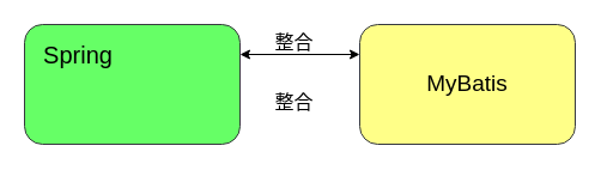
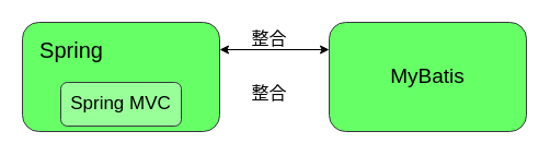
- <mxCell id="6" value="&lt;font style=&quot;font-size: 19px&quot;&gt;MyBatis&lt;/font&gt;" style="rounded=1;whiteSpace=wrap;html=1;fillColor=#ffff88;strokeColor=#36393d;" vertex="1" parent="1"><mxGeometry x="300" y="20" width="180" height="100" as="geometry" /></mxCell>
+ <mxCell id="6" value="&lt;font style=&quot;font-size: 19px&quot;&gt;MyBatis&lt;/font&gt;" style="rounded=1;whiteSpace=wrap;html=1;fillColor=#66ff66;strokeColor=#36393d;" vertex="1" parent="1"><mxGeometry x="300" y="20" width="180" height="100" as="geometry" /></mxCell>
+ <mxCell id="4" value="&lt;font style=&quot;font-size: 17px&quot;&gt;Spring MVC&lt;/font&gt;" style="rounded=1;whiteSpace=wrap;html=1;fillColor=#99FF99;strokeColor=#36393d;" vertex="1" parent="1"><mxGeometry x="55" y="75" width="110" height="40" as="geometry" /></mxCell>
